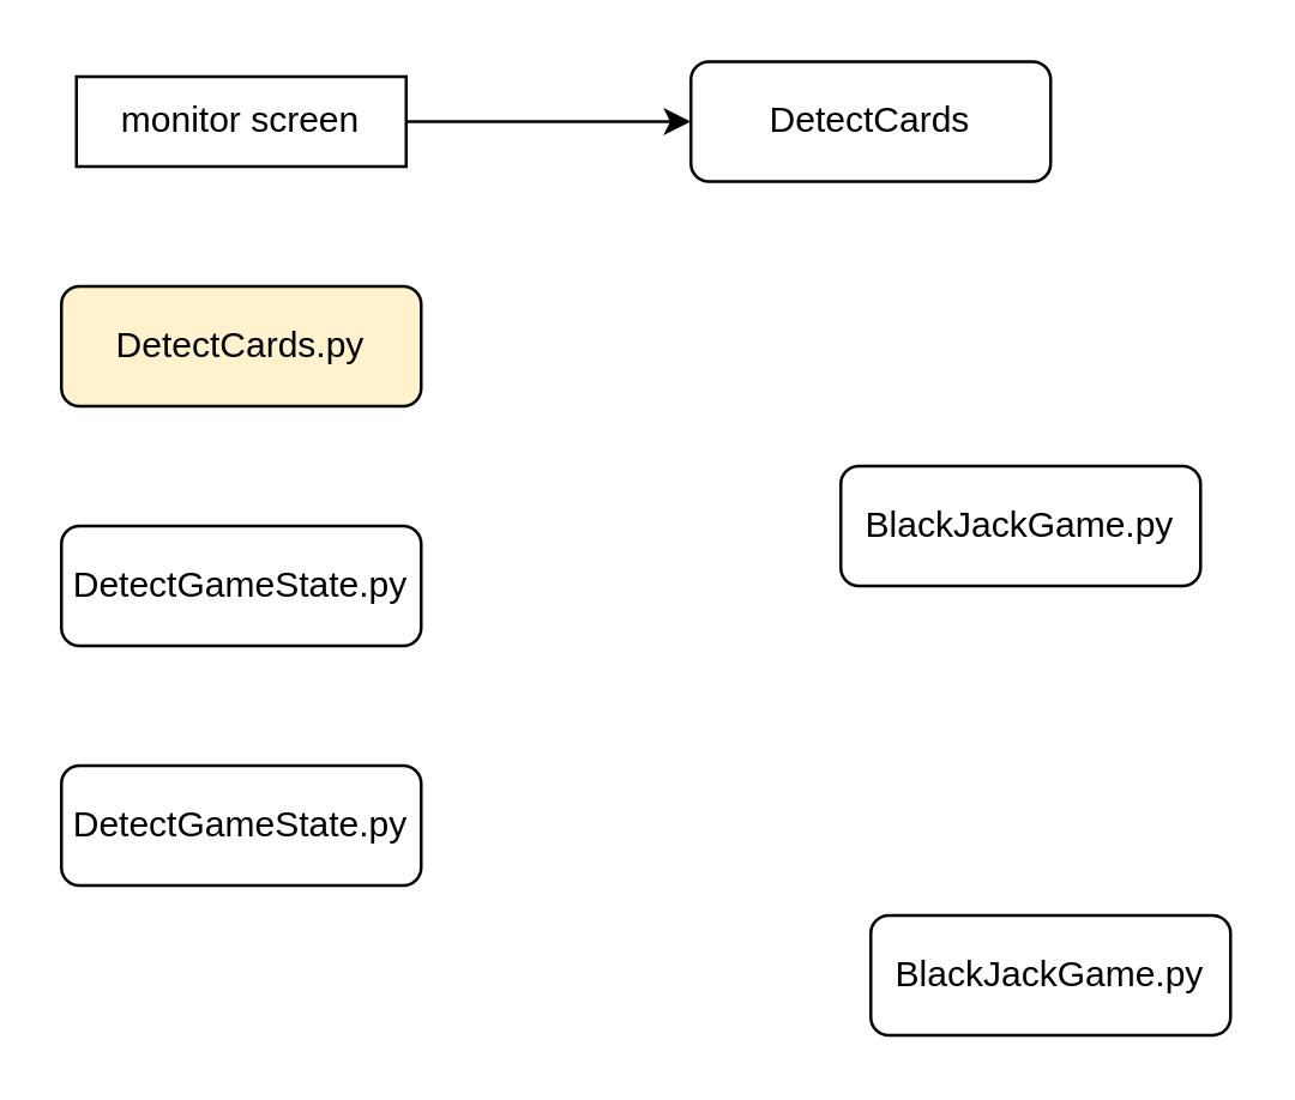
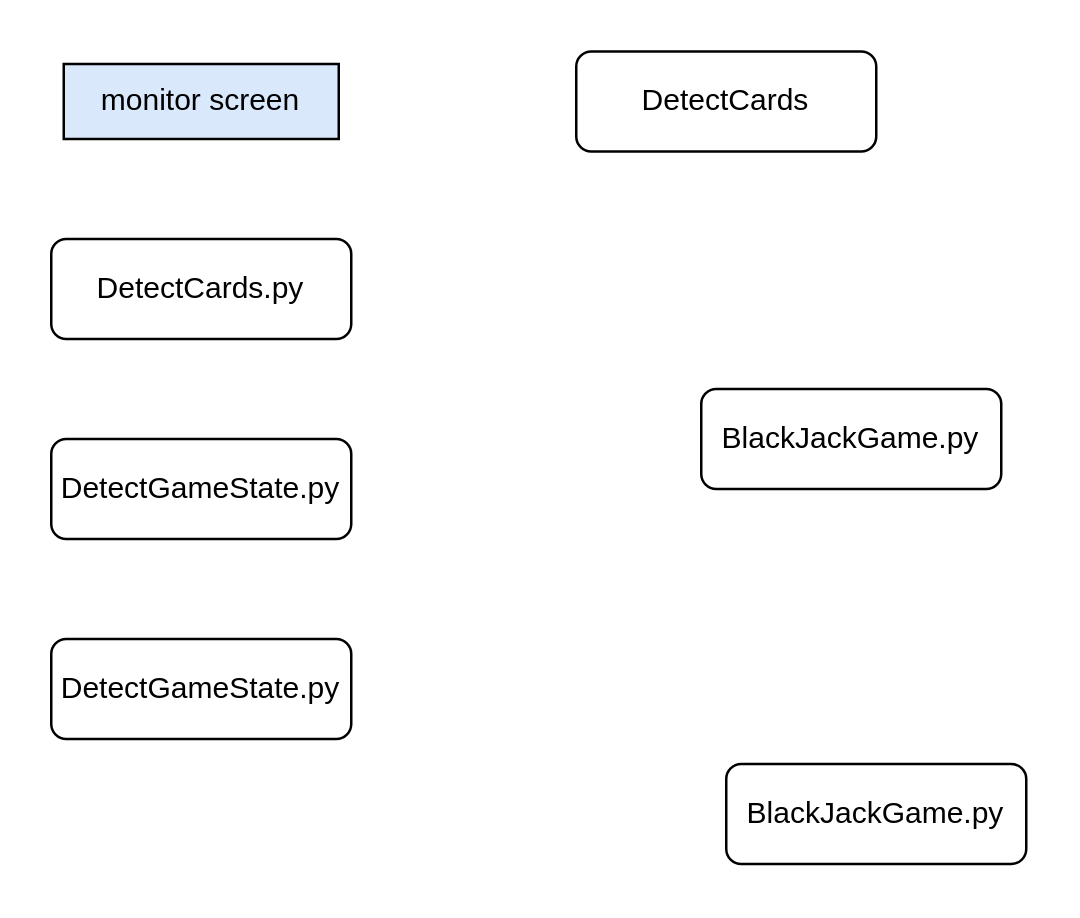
- <mxCell id="7" value="monitor screen" style="rounded=0;whiteSpace=wrap;html=1;" vertex="1" parent="1"><mxGeometry x="25" y="25" width="110" height="30" as="geometry" /></mxCell>
+ <mxCell id="7" value="monitor screen" style="rounded=0;whiteSpace=wrap;html=1;fillColor=#dae8fc;" vertex="1" parent="1"><mxGeometry x="25" y="25" width="110" height="30" as="geometry" /></mxCell>
- <mxCell id="6" style="edgeStyle=orthogonalEdgeStyle;rounded=0;orthogonalLoop=1;jettySize=auto;html=1;exitX=1;exitY=0.5;exitDx=0;exitDy=0;" edge="1" parent="1" source="7" target="9"><mxGeometry relative="1" as="geometry"><mxPoint x="180" y="40" as="targetPoint" /></mxGeometry></mxCell>
- <mxCell id="2" value="DetectCards.py" style="rounded=1;whiteSpace=wrap;html=1;fontSize=12;glass=0;strokeWidth=1;shadow=0;fillColor=#fff2cc;" vertex="1" parent="1"><mxGeometry x="20" y="95" width="120" height="40" as="geometry" /></mxCell>
+ <mxCell id="2" value="DetectCards.py" style="rounded=1;whiteSpace=wrap;html=1;fontSize=12;glass=0;strokeWidth=1;shadow=0;" vertex="1" parent="1"><mxGeometry x="20" y="95" width="120" height="40" as="geometry" /></mxCell>
